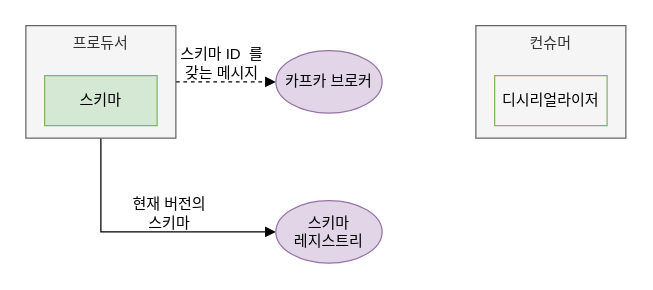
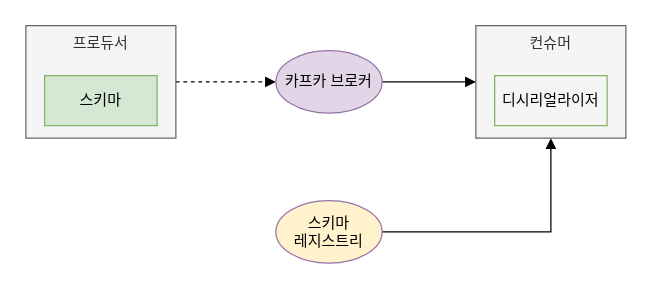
- <mxCell id="12" value="스키마 ID&amp;nbsp; 를 갖는 메시지" style="text;html=1;strokeColor=none;fillColor=none;align=center;verticalAlign=middle;whiteSpace=wrap;rounded=0;" vertex="1" parent="1"><mxGeometry x="142" y="30" width="70" height="40" as="geometry" /></mxCell>
+ <mxCell id="8" style="edgeStyle=orthogonalEdgeStyle;rounded=0;orthogonalLoop=1;jettySize=auto;html=1;entryX=0;entryY=0.5;entryDx=0;entryDy=0;endArrow=block;endFill=1;" edge="1" parent="1" source="9" target="6"><mxGeometry relative="1" as="geometry" /></mxCell>
- <mxCell id="13" value="현재 버전의 스키마" style="text;html=1;strokeColor=none;fillColor=none;align=center;verticalAlign=middle;whiteSpace=wrap;rounded=0;" vertex="1" parent="1"><mxGeometry x="100" y="150" width="70" height="40" as="geometry" /></mxCell>
- <mxCell id="3" style="edgeStyle=orthogonalEdgeStyle;rounded=0;orthogonalLoop=1;jettySize=auto;html=1;entryX=0;entryY=0.5;entryDx=0;entryDy=0;endArrow=block;endFill=1;" edge="1" parent="1" source="4" target="11"><mxGeometry relative="1" as="geometry"><Array as="points"><mxPoint x="80" y="185" /></Array></mxGeometry></mxCell>
- <mxCell id="11" value="스키마&lt;br&gt;레지스트리" style="ellipse;whiteSpace=wrap;html=1;fillColor=#e1d5e7;strokeColor=#9673a6;" vertex="1" parent="1"><mxGeometry x="220" y="160" width="85" height="50" as="geometry" /></mxCell>
+ <mxCell id="11" value="스키마&lt;br&gt;레지스트리" style="ellipse;whiteSpace=wrap;html=1;fillColor=#fff2cc;strokeColor=#9673a6;" vertex="1" parent="1"><mxGeometry x="220" y="160" width="85" height="50" as="geometry" /></mxCell>
+ <mxCell id="10" style="edgeStyle=orthogonalEdgeStyle;rounded=0;orthogonalLoop=1;jettySize=auto;html=1;entryX=0.5;entryY=1;entryDx=0;entryDy=0;endArrow=block;endFill=1;" edge="1" parent="1" source="11" target="6"><mxGeometry relative="1" as="geometry" /></mxCell>
